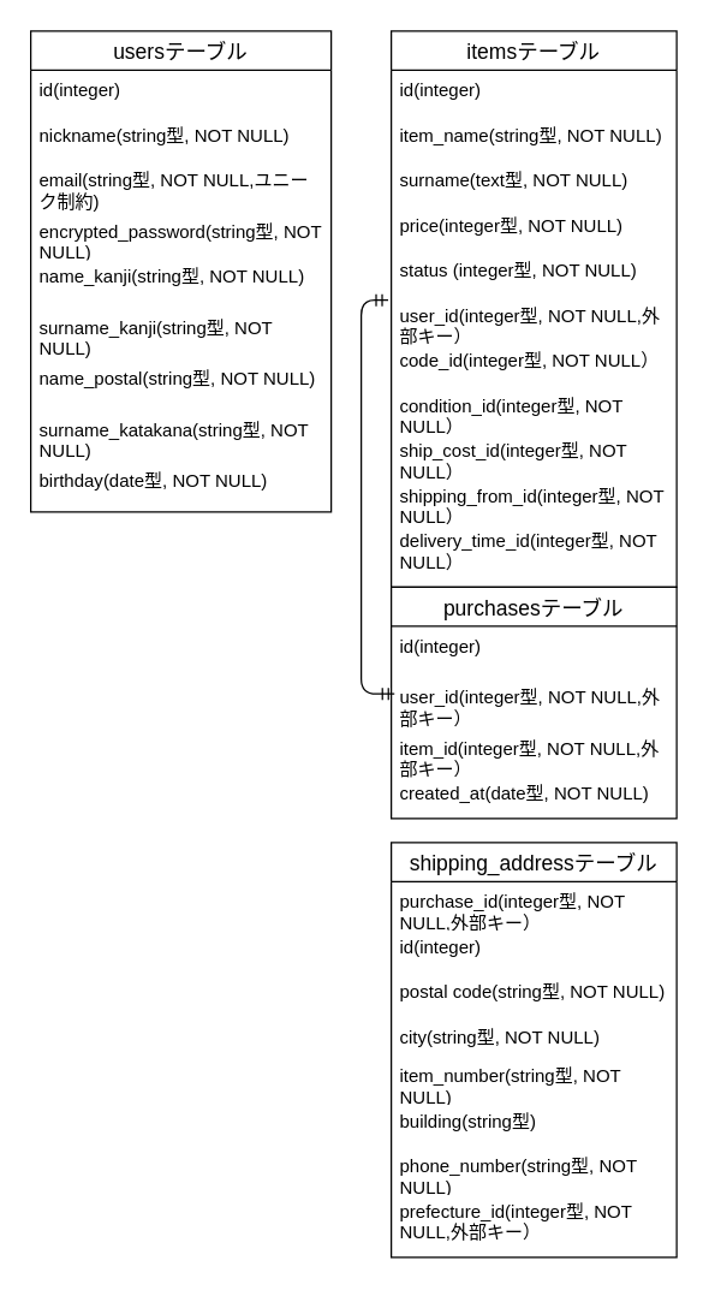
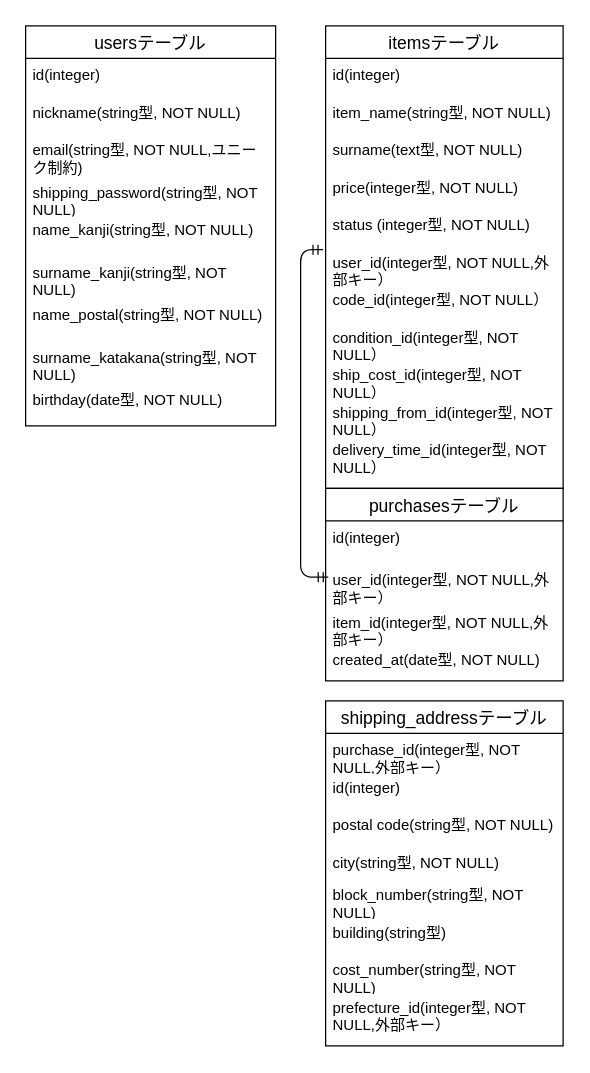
- <mxCell id="6" value="encrypted_password&lt;span style=&quot;color: rgb(0, 0, 0);&quot;&gt;(string型, NOT NULL)&lt;/span&gt;" style="text;strokeColor=none;fillColor=none;spacingLeft=4;spacingRight=4;overflow=hidden;rotatable=0;points=[[0,0.5],[1,0.5]];portConstraint=eastwest;fontSize=12;whiteSpace=wrap;html=1;" parent="2" vertex="1"><mxGeometry y="120" width="200" height="30" as="geometry" /></mxCell>
+ <mxCell id="6" value="shipping_password&lt;span style=&quot;color: rgb(0, 0, 0);&quot;&gt;(string型, NOT NULL)&lt;/span&gt;" style="text;strokeColor=none;fillColor=none;spacingLeft=4;spacingRight=4;overflow=hidden;rotatable=0;points=[[0,0.5],[1,0.5]];portConstraint=eastwest;fontSize=12;whiteSpace=wrap;html=1;" parent="2" vertex="1"><mxGeometry y="120" width="200" height="30" as="geometry" /></mxCell>
- <mxCell id="29" value="item_number&lt;span style=&quot;color: rgb(0, 0, 0);&quot;&gt;(string型, NOT NULL)&lt;/span&gt;" style="text;strokeColor=none;fillColor=none;spacingLeft=4;spacingRight=4;overflow=hidden;rotatable=0;points=[[0,0.5],[1,0.5]];portConstraint=eastwest;fontSize=12;whiteSpace=wrap;html=1;" parent="24" vertex="1"><mxGeometry y="142" width="190" height="30" as="geometry" /></mxCell>
+ <mxCell id="29" value="block_number&lt;span style=&quot;color: rgb(0, 0, 0);&quot;&gt;(string型, NOT NULL)&lt;/span&gt;" style="text;strokeColor=none;fillColor=none;spacingLeft=4;spacingRight=4;overflow=hidden;rotatable=0;points=[[0,0.5],[1,0.5]];portConstraint=eastwest;fontSize=12;whiteSpace=wrap;html=1;" parent="24" vertex="1"><mxGeometry y="142" width="190" height="30" as="geometry" /></mxCell>
- <mxCell id="31" value="phone_number&lt;span style=&quot;color: rgb(0, 0, 0);&quot;&gt;(string型, NOT NULL)&lt;/span&gt;" style="text;strokeColor=none;fillColor=none;spacingLeft=4;spacingRight=4;overflow=hidden;rotatable=0;points=[[0,0.5],[1,0.5]];portConstraint=eastwest;fontSize=12;whiteSpace=wrap;html=1;" parent="24" vertex="1"><mxGeometry y="202" width="190" height="30" as="geometry" /></mxCell>
+ <mxCell id="31" value="cost_number&lt;span style=&quot;color: rgb(0, 0, 0);&quot;&gt;(string型, NOT NULL)&lt;/span&gt;" style="text;strokeColor=none;fillColor=none;spacingLeft=4;spacingRight=4;overflow=hidden;rotatable=0;points=[[0,0.5],[1,0.5]];portConstraint=eastwest;fontSize=12;whiteSpace=wrap;html=1;" parent="24" vertex="1"><mxGeometry y="202" width="190" height="30" as="geometry" /></mxCell>
